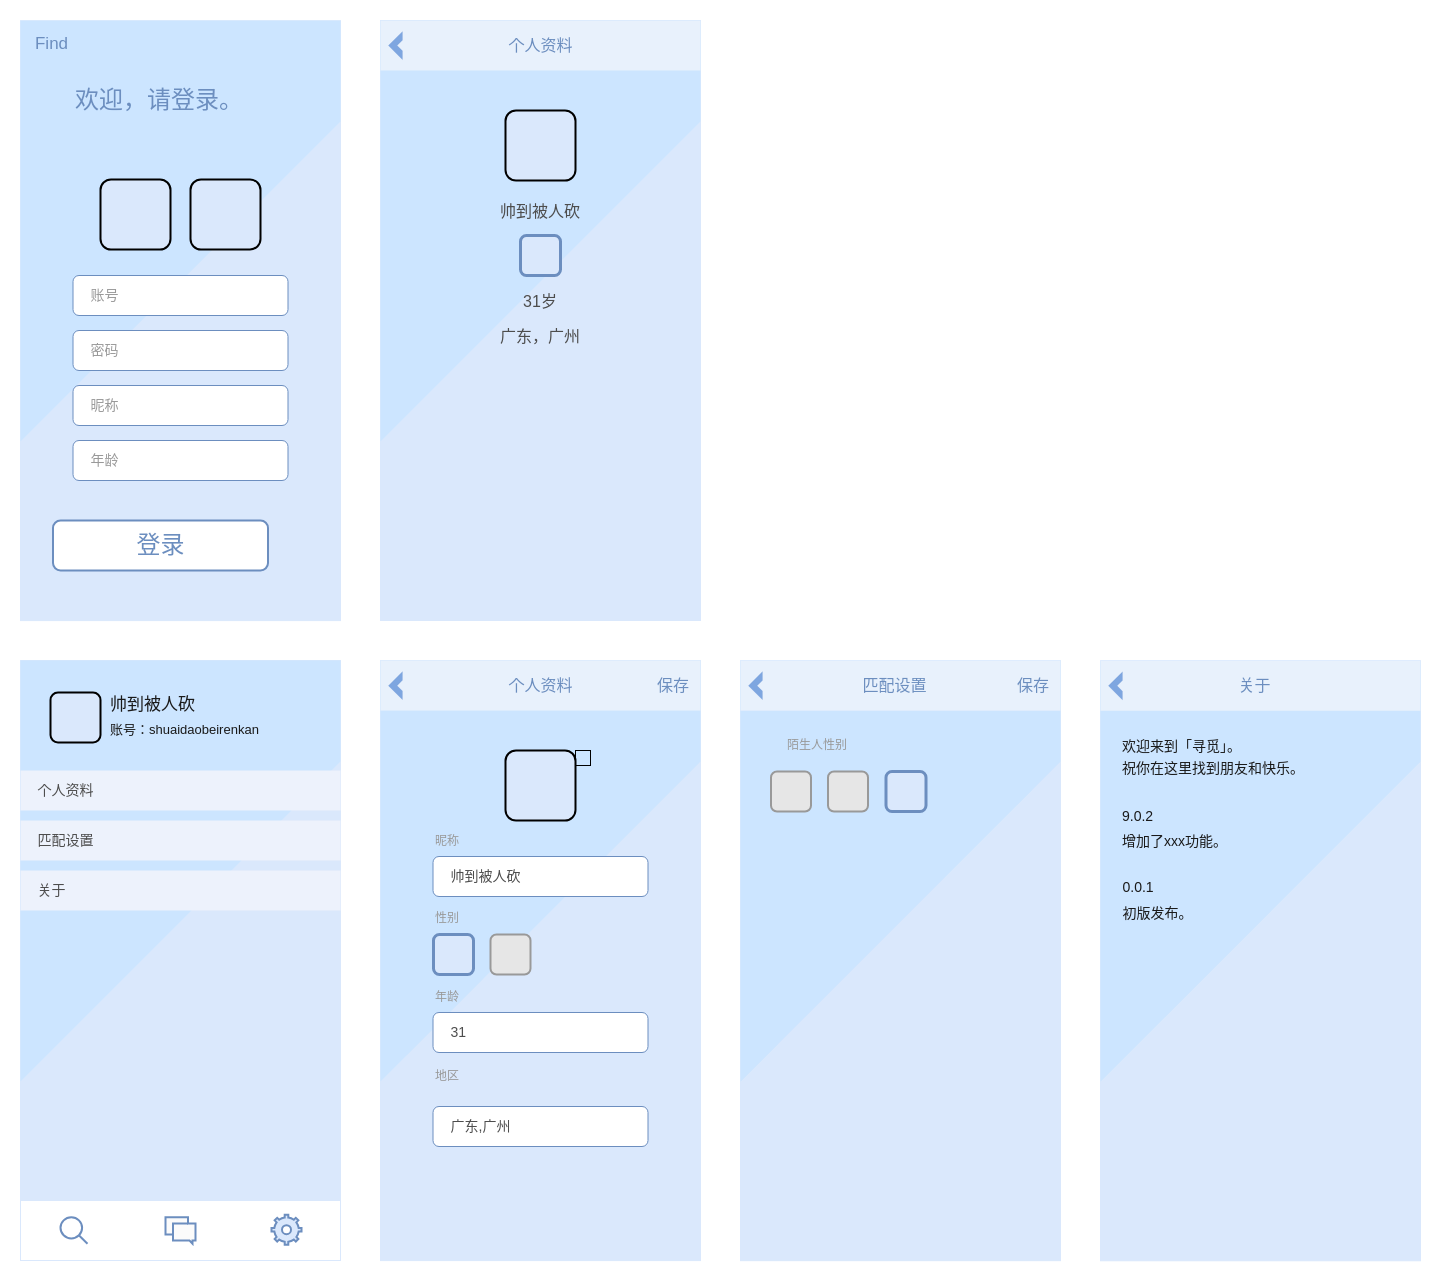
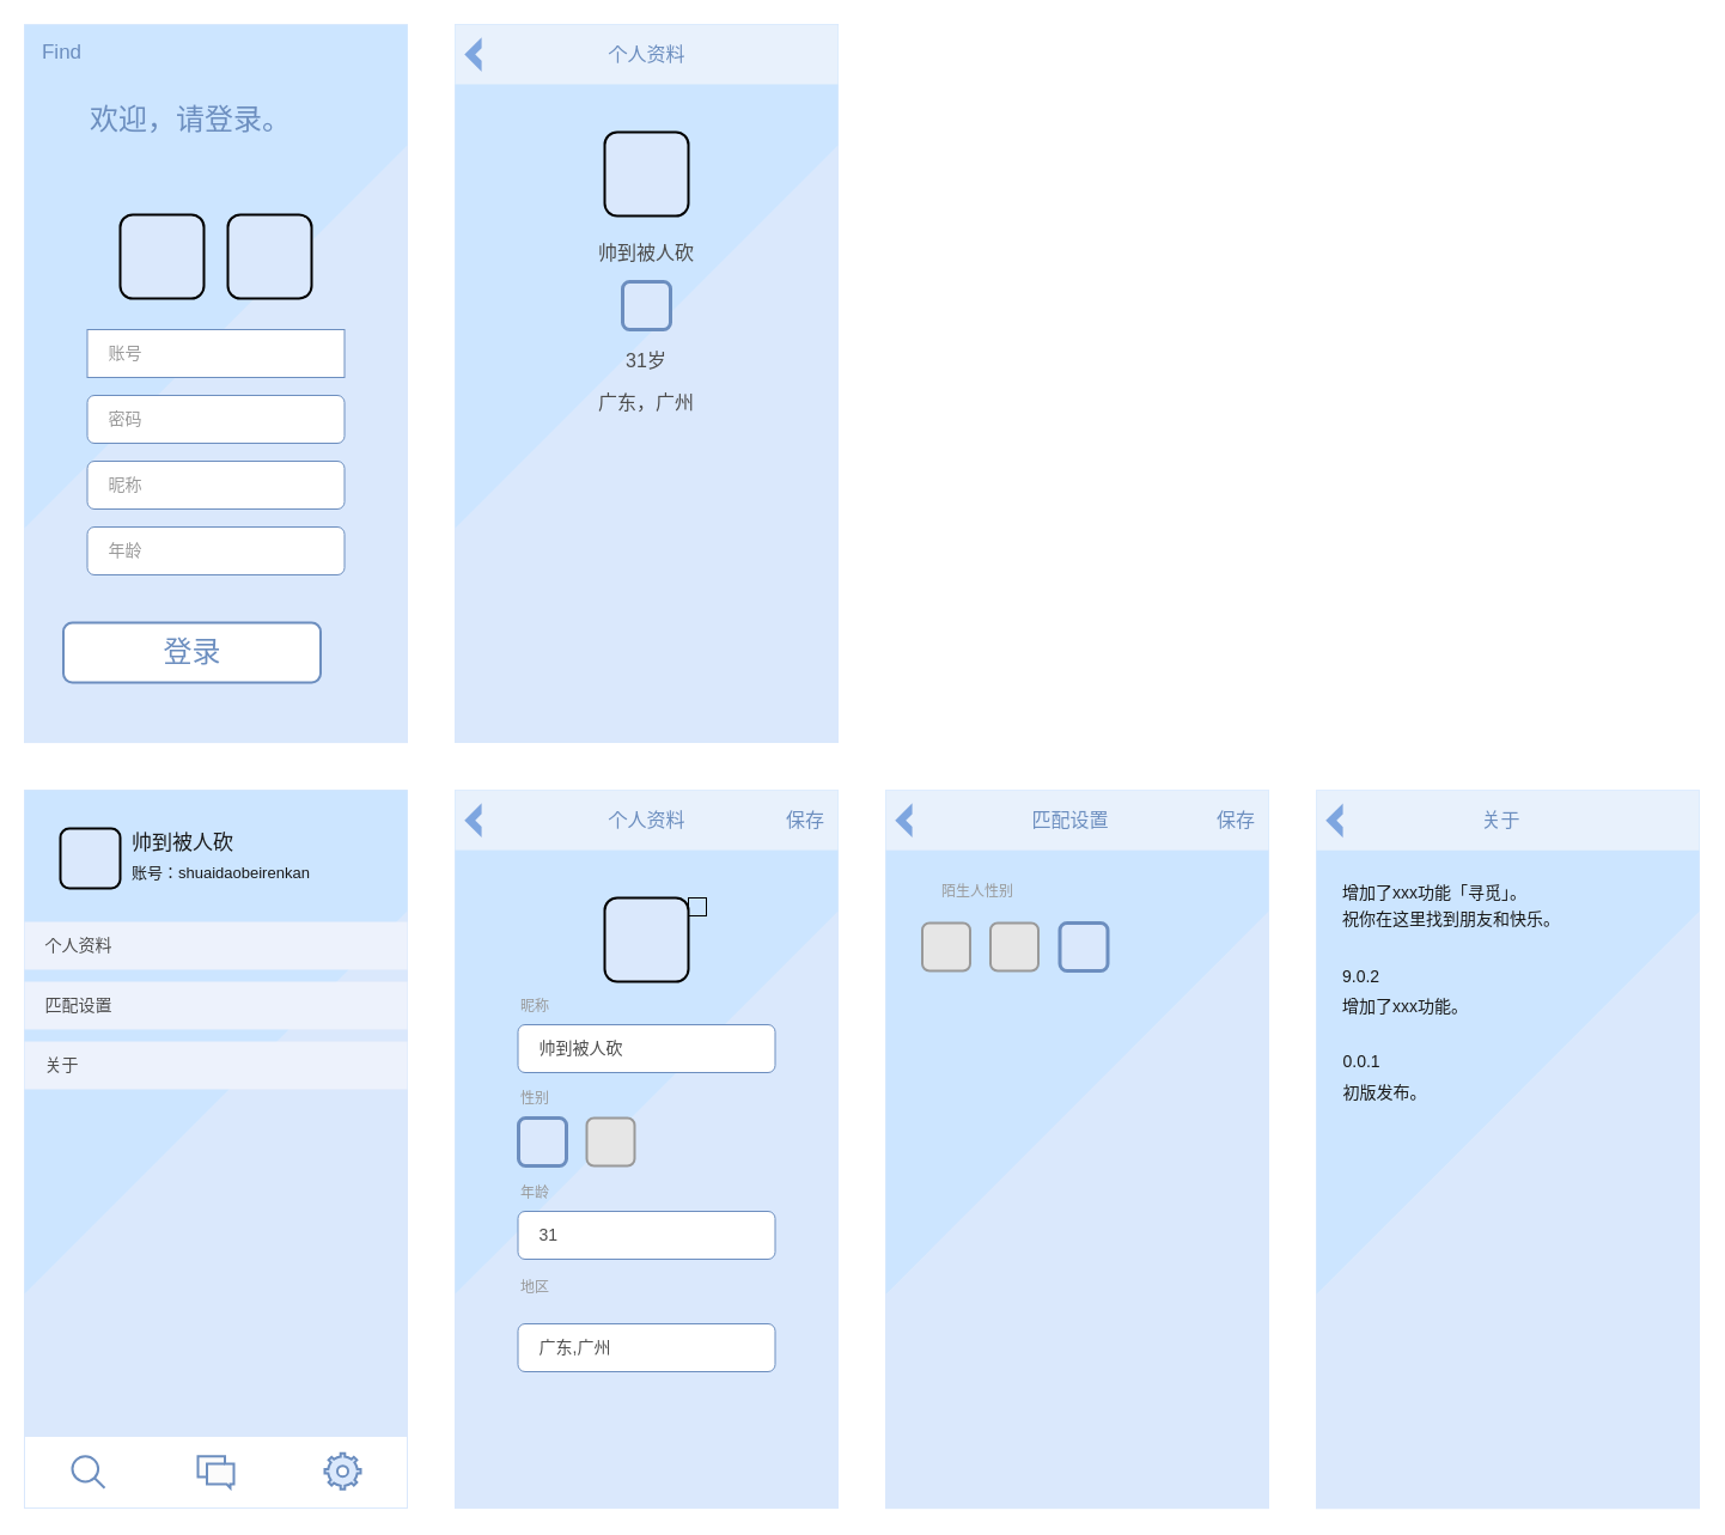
- <mxCell id="11" value="&lt;span style=&quot;font-size: 14px;&quot;&gt;&amp;nbsp; &amp;nbsp; 账号&lt;/span&gt;" style="rounded=1;whiteSpace=wrap;html=1;sketch=0;fontSize=14;fillColor=#FFFFFF;strokeWidth=1;strokeColor=#6c8ebf;gradientColor=none;fontColor=#999999;align=left;" vertex="1" parent="1"><mxGeometry x="72.5" y="275" width="215" height="40" as="geometry" /></mxCell>
+ <mxCell id="11" value="&lt;span style=&quot;font-size: 14px;&quot;&gt;&amp;nbsp; &amp;nbsp; 账号&lt;/span&gt;" style="whiteSpace=wrap;html=1;sketch=0;fontSize=14;fillColor=#FFFFFF;strokeWidth=1;strokeColor=#6c8ebf;gradientColor=none;fontColor=#999999;align=left;rounded=0;" vertex="1" parent="1"><mxGeometry x="72.5" y="275" width="215" height="40" as="geometry" /></mxCell>
- <mxCell id="76" value="&lt;p style=&quot;line-height: 0.8;&quot;&gt;欢迎来到「寻觅」。&lt;br style=&quot;font-size: 14px;&quot;&gt;&lt;br style=&quot;font-size: 14px;&quot;&gt;祝你在这里找到朋友和快乐。&lt;/p&gt;" style="text;html=1;align=left;verticalAlign=top;resizable=0;points=[];autosize=1;strokeColor=none;fillColor=none;fontSize=14;fontColor=#1A1A1A;spacing=2;" vertex="1" parent="1"><mxGeometry x="1120" y="720" width="210" height="80" as="geometry" /></mxCell>
+ <mxCell id="76" value="&lt;p style=&quot;line-height: 0.8;&quot;&gt;增加了xxx功能「寻觅」。&lt;br style=&quot;font-size: 14px;&quot;&gt;&lt;br style=&quot;font-size: 14px;&quot;&gt;祝你在这里找到朋友和快乐。&lt;/p&gt;" style="text;html=1;align=left;verticalAlign=top;resizable=0;points=[];autosize=1;strokeColor=none;fillColor=none;fontSize=14;fontColor=#1A1A1A;spacing=2;" vertex="1" parent="1"><mxGeometry x="1120" y="720" width="210" height="80" as="geometry" /></mxCell>
